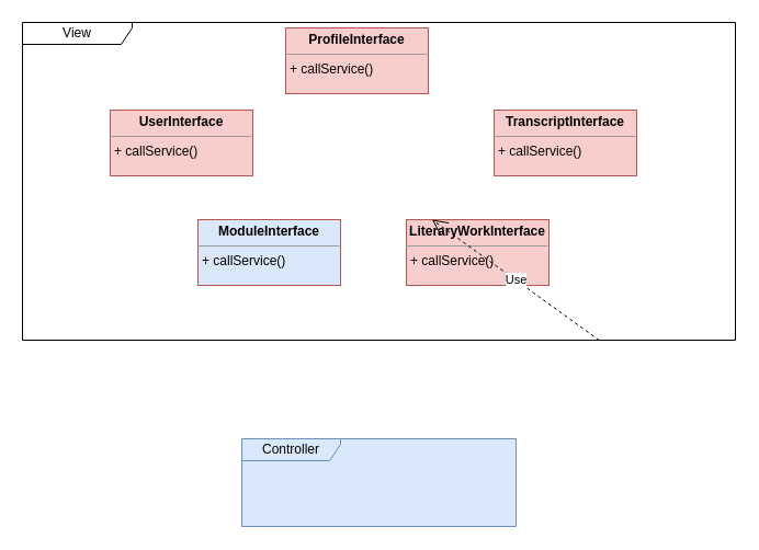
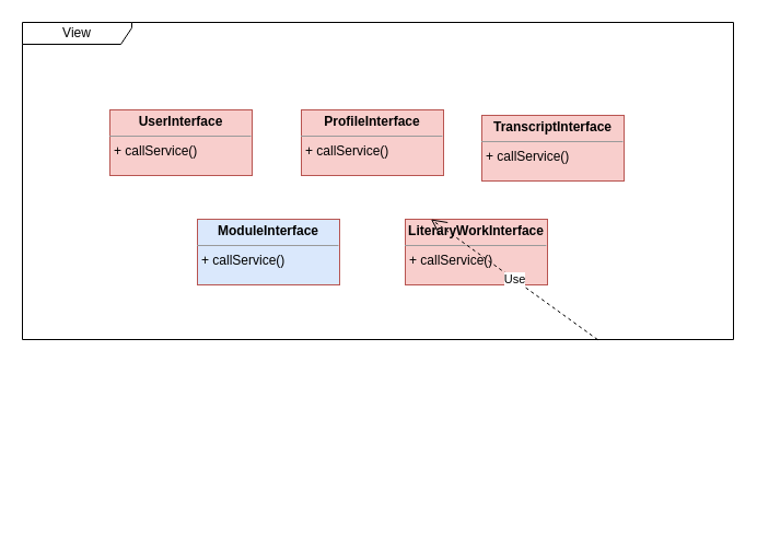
- <mxCell id="4" value="&lt;p style=&quot;margin: 0px ; margin-top: 4px ; text-align: center&quot;&gt;&lt;b&gt;ProfileInterface&lt;/b&gt;&lt;/p&gt;&lt;hr size=&quot;1&quot;&gt;&lt;p style=&quot;margin: 0px ; margin-left: 4px&quot;&gt;+ callService()&lt;/p&gt;" style="verticalAlign=top;align=left;overflow=fill;fontSize=12;fontFamily=Helvetica;html=1;fillColor=#f8cecc;strokeColor=#b85450;" vertex="1" parent="1"><mxGeometry x="260" y="25" width="130" height="60" as="geometry" /></mxCell>
+ <mxCell id="4" value="&lt;p style=&quot;margin: 0px ; margin-top: 4px ; text-align: center&quot;&gt;&lt;b&gt;ProfileInterface&lt;/b&gt;&lt;/p&gt;&lt;hr size=&quot;1&quot;&gt;&lt;p style=&quot;margin: 0px ; margin-left: 4px&quot;&gt;+ callService()&lt;/p&gt;" style="verticalAlign=top;align=left;overflow=fill;fontSize=12;fontFamily=Helvetica;html=1;fillColor=#f8cecc;strokeColor=#b85450;" vertex="1" parent="1"><mxGeometry x="275" y="100" width="130" height="60" as="geometry" /></mxCell>
- <mxCell id="5" value="&lt;p style=&quot;margin: 0px ; margin-top: 4px ; text-align: center&quot;&gt;&lt;b&gt;TranscriptInterface&lt;/b&gt;&lt;/p&gt;&lt;hr size=&quot;1&quot;&gt;&lt;p style=&quot;margin: 0px ; margin-left: 4px&quot;&gt;+ callService()&lt;/p&gt;" style="verticalAlign=top;align=left;overflow=fill;fontSize=12;fontFamily=Helvetica;html=1;fillColor=#f8cecc;strokeColor=#b85450;" vertex="1" parent="1"><mxGeometry x="450" y="100" width="130" height="60" as="geometry" /></mxCell>
+ <mxCell id="5" value="&lt;p style=&quot;margin: 0px ; margin-top: 4px ; text-align: center&quot;&gt;&lt;b&gt;TranscriptInterface&lt;/b&gt;&lt;/p&gt;&lt;hr size=&quot;1&quot;&gt;&lt;p style=&quot;margin: 0px ; margin-left: 4px&quot;&gt;+ callService()&lt;/p&gt;" style="verticalAlign=top;align=left;overflow=fill;fontSize=12;fontFamily=Helvetica;html=1;fillColor=#f8cecc;strokeColor=#b85450;" vertex="1" parent="1"><mxGeometry x="440" y="105" width="130" height="60" as="geometry" /></mxCell>
- <mxCell id="8" value="Controller" style="shape=umlFrame;whiteSpace=wrap;html=1;width=90;height=20;fillColor=#dae8fc;strokeColor=#6c8ebf;gradientColor=#DAE8FC;swimlaneFillColor=#DAE8FC;" vertex="1" parent="1"><mxGeometry x="220" y="400" width="250" height="80" as="geometry" /></mxCell>
